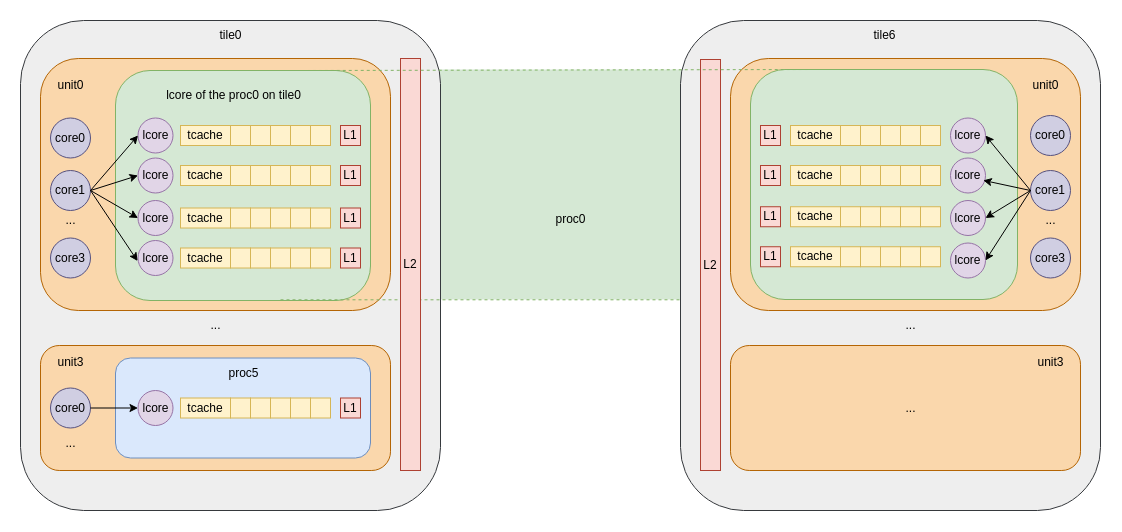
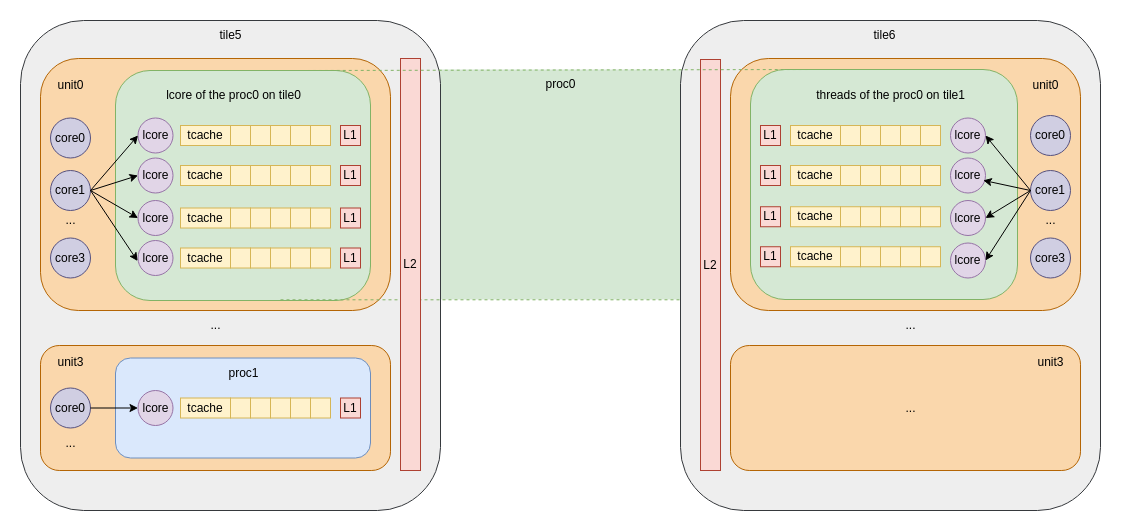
- <mxCell id="9" value="tile0" style="text;html=1;align=center;verticalAlign=middle;resizable=0;points=[];autosize=1;strokeColor=none;fillColor=none" vertex="1" parent="1"><mxGeometry x="205" y="20" width="50" height="30" as="geometry" /></mxCell>
+ <mxCell id="9" value="tile5" style="text;html=1;align=center;verticalAlign=middle;resizable=0;points=[];autosize=1;strokeColor=none;fillColor=none" vertex="1" parent="1"><mxGeometry x="205" y="20" width="50" height="30" as="geometry" /></mxCell>
+ <mxCell id="94" value="threads of the proc0 on tile1" style="text;html=1;align=center;verticalAlign=middle;resizable=0;points=[];autosize=1;strokeColor=none;fillColor=none" vertex="1" parent="1"><mxGeometry x="804.5" y="80" width="170" height="30" as="geometry" /></mxCell>
- <mxCell id="93" value="proc0" style="text;html=1;align=center;verticalAlign=middle;resizable=0;points=[];autosize=1;strokeColor=none;fillColor=none" vertex="1" parent="1"><mxGeometry x="545" y="204" width="50" height="30" as="geometry" /></mxCell>
+ <mxCell id="93" value="proc0" style="text;html=1;align=center;verticalAlign=middle;resizable=0;points=[];autosize=1;strokeColor=none;fillColor=none" vertex="1" parent="1"><mxGeometry x="535" y="69" width="50" height="30" as="geometry" /></mxCell>
- <mxCell id="117" value="proc5" style="text;html=1;align=center;verticalAlign=middle;resizable=0;points=[];autosize=1;strokeColor=none;fillColor=none" vertex="1" parent="1"><mxGeometry x="217.5" y="357.5" width="50" height="30" as="geometry" /></mxCell>
+ <mxCell id="117" value="proc1" style="text;html=1;align=center;verticalAlign=middle;resizable=0;points=[];autosize=1;strokeColor=none;fillColor=none" vertex="1" parent="1"><mxGeometry x="217.5" y="357.5" width="50" height="30" as="geometry" /></mxCell>
